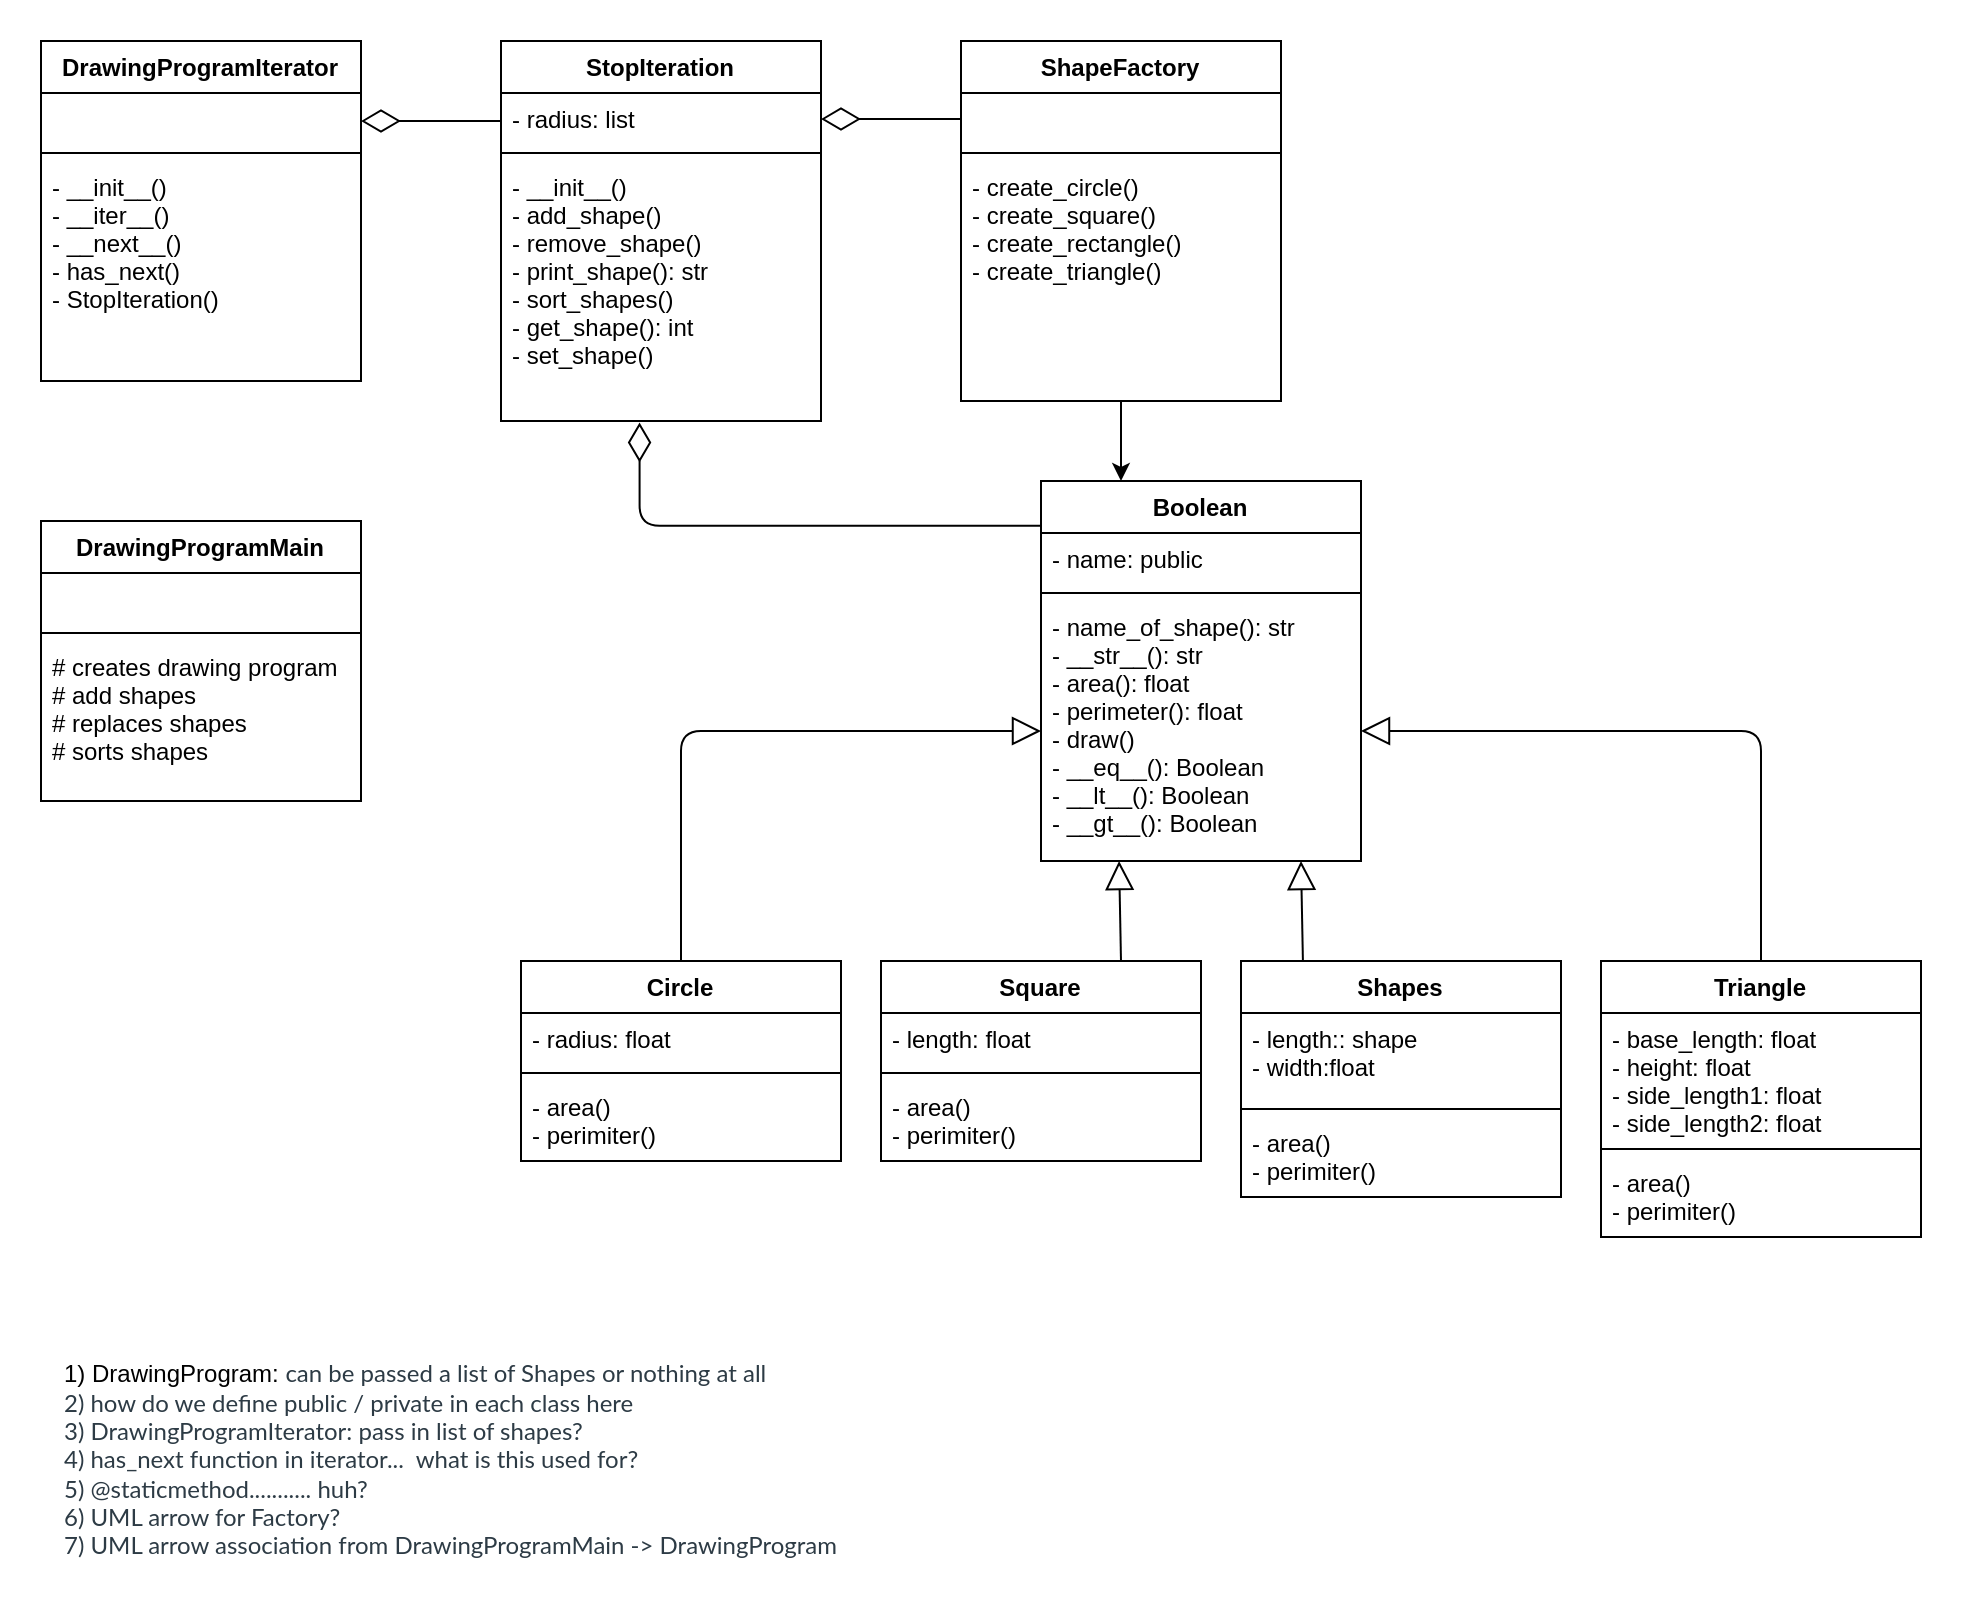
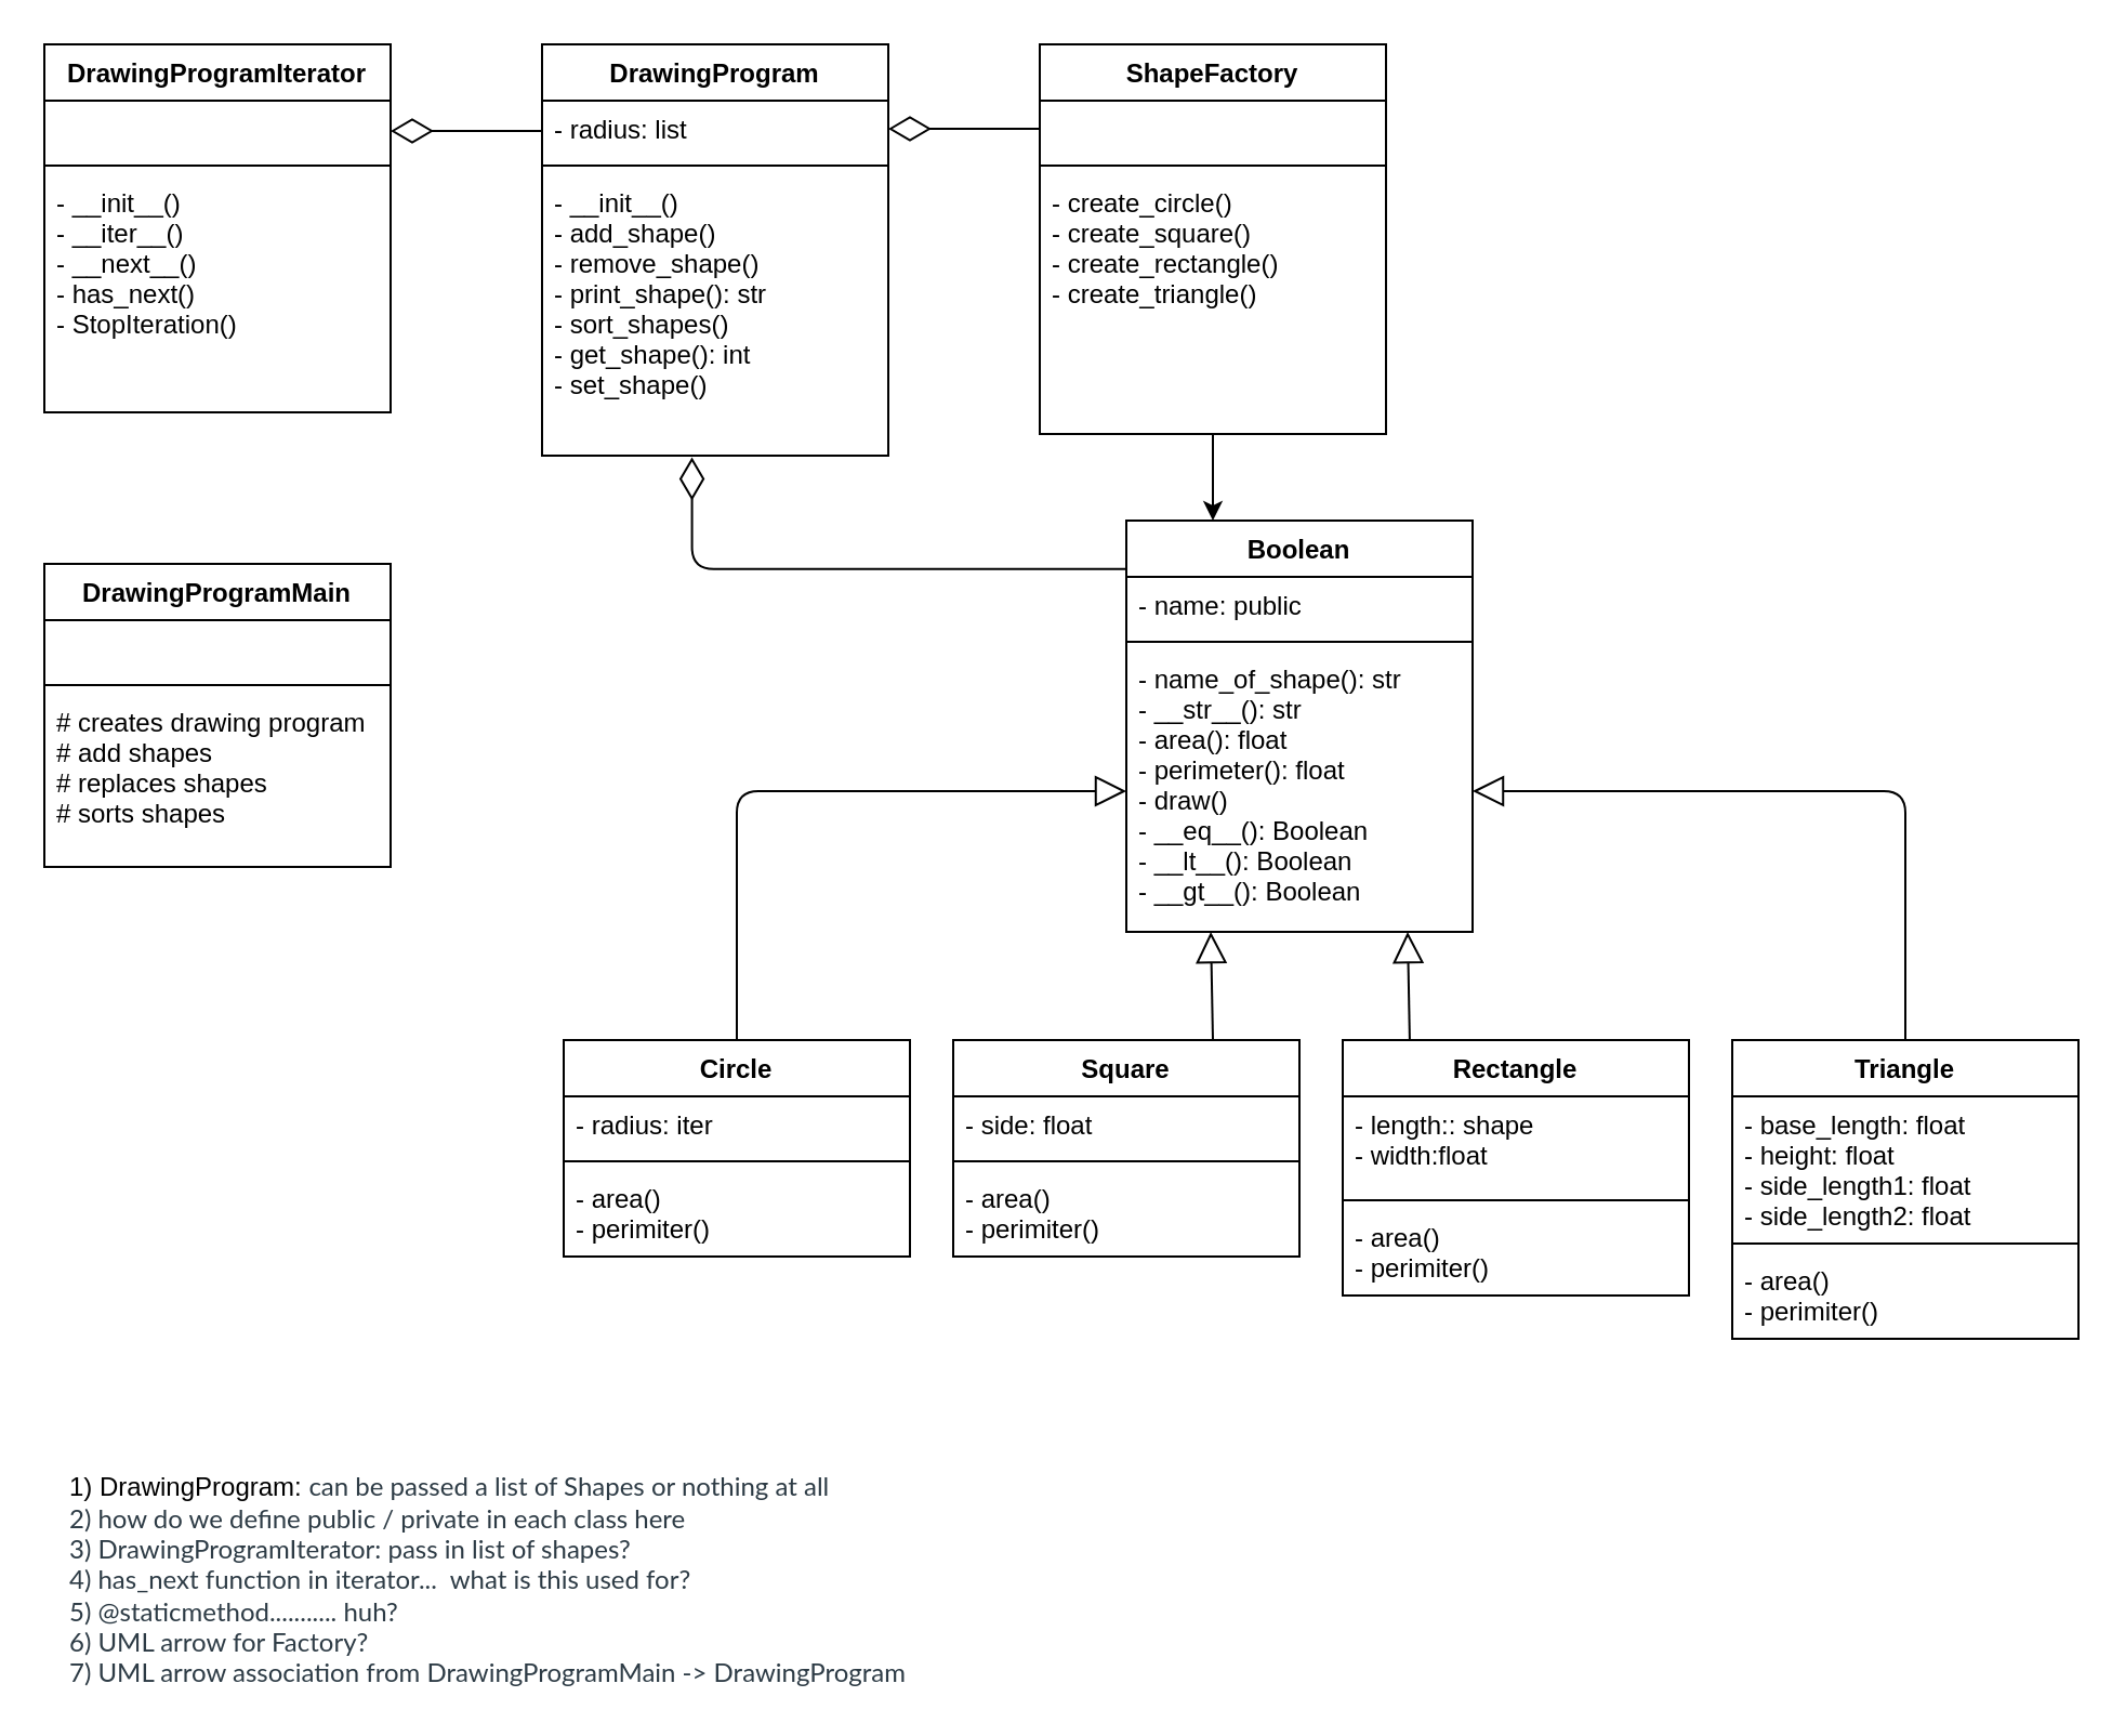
- <mxCell id="2" value="StopIteration" style="swimlane;fontStyle=1;align=center;verticalAlign=top;childLayout=stackLayout;horizontal=1;startSize=26;horizontalStack=0;resizeParent=1;resizeParentMax=0;resizeLast=0;collapsible=1;marginBottom=0;" vertex="1" parent="1"><mxGeometry x="250" y="20" width="160" height="190" as="geometry" /></mxCell>
+ <mxCell id="2" value="DrawingProgram" style="swimlane;fontStyle=1;align=center;verticalAlign=top;childLayout=stackLayout;horizontal=1;startSize=26;horizontalStack=0;resizeParent=1;resizeParentMax=0;resizeLast=0;collapsible=1;marginBottom=0;" vertex="1" parent="1"><mxGeometry x="250" y="20" width="160" height="190" as="geometry" /></mxCell>
- <mxCell id="22" value="Shapes" style="swimlane;fontStyle=1;align=center;verticalAlign=top;childLayout=stackLayout;horizontal=1;startSize=26;horizontalStack=0;resizeParent=1;resizeParentMax=0;resizeLast=0;collapsible=1;marginBottom=0;" vertex="1" parent="1"><mxGeometry x="620" y="480" width="160" height="118" as="geometry" /></mxCell>
+ <mxCell id="22" value="Rectangle" style="swimlane;fontStyle=1;align=center;verticalAlign=top;childLayout=stackLayout;horizontal=1;startSize=26;horizontalStack=0;resizeParent=1;resizeParentMax=0;resizeLast=0;collapsible=1;marginBottom=0;" vertex="1" parent="1"><mxGeometry x="620" y="480" width="160" height="118" as="geometry" /></mxCell>
- <mxCell id="15" value="- radius: float" style="text;strokeColor=none;fillColor=none;align=left;verticalAlign=top;spacingLeft=4;spacingRight=4;overflow=hidden;rotatable=0;points=[[0,0.5],[1,0.5]];portConstraint=eastwest;" vertex="1" parent="14"><mxGeometry y="26" width="160" height="26" as="geometry" /></mxCell>
+ <mxCell id="15" value="- radius: iter" style="text;strokeColor=none;fillColor=none;align=left;verticalAlign=top;spacingLeft=4;spacingRight=4;overflow=hidden;rotatable=0;points=[[0,0.5],[1,0.5]];portConstraint=eastwest;" vertex="1" parent="14"><mxGeometry y="26" width="160" height="26" as="geometry" /></mxCell>
- <mxCell id="19" value="- length: float" style="text;strokeColor=none;fillColor=none;align=left;verticalAlign=top;spacingLeft=4;spacingRight=4;overflow=hidden;rotatable=0;points=[[0,0.5],[1,0.5]];portConstraint=eastwest;" vertex="1" parent="18"><mxGeometry y="26" width="160" height="26" as="geometry" /></mxCell>
+ <mxCell id="19" value="- side: float" style="text;strokeColor=none;fillColor=none;align=left;verticalAlign=top;spacingLeft=4;spacingRight=4;overflow=hidden;rotatable=0;points=[[0,0.5],[1,0.5]];portConstraint=eastwest;" vertex="1" parent="18"><mxGeometry y="26" width="160" height="26" as="geometry" /></mxCell>
